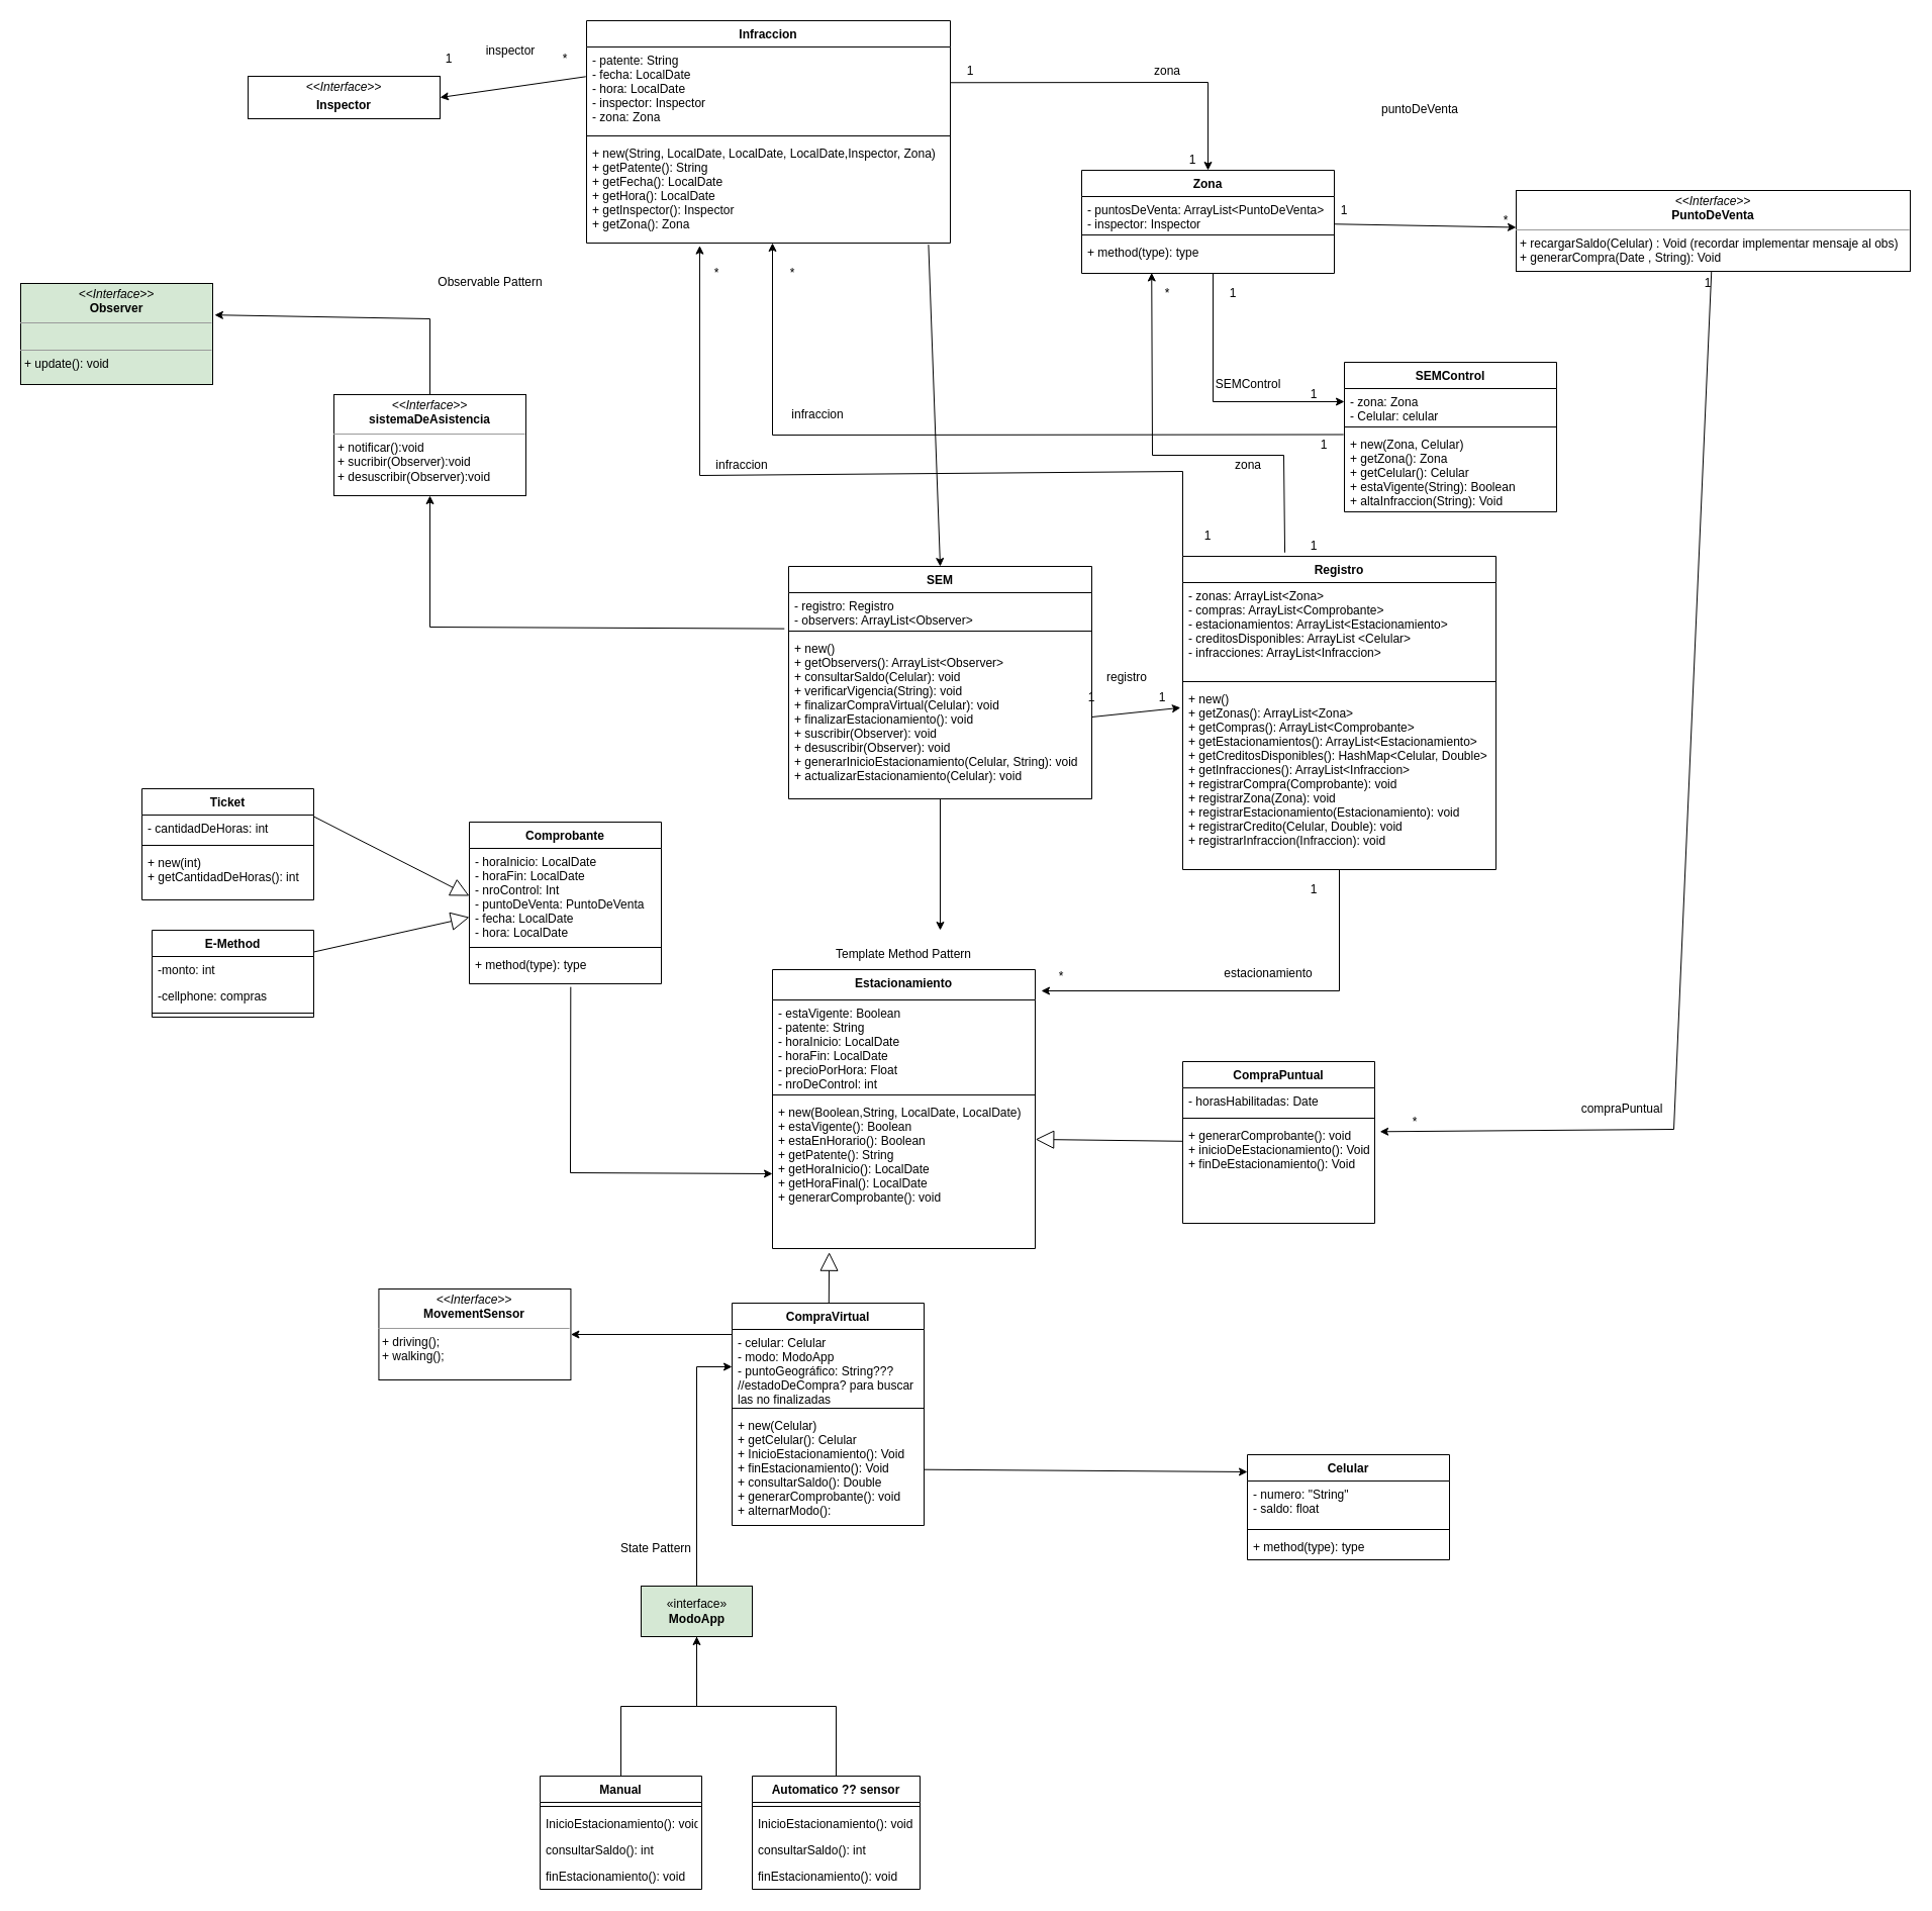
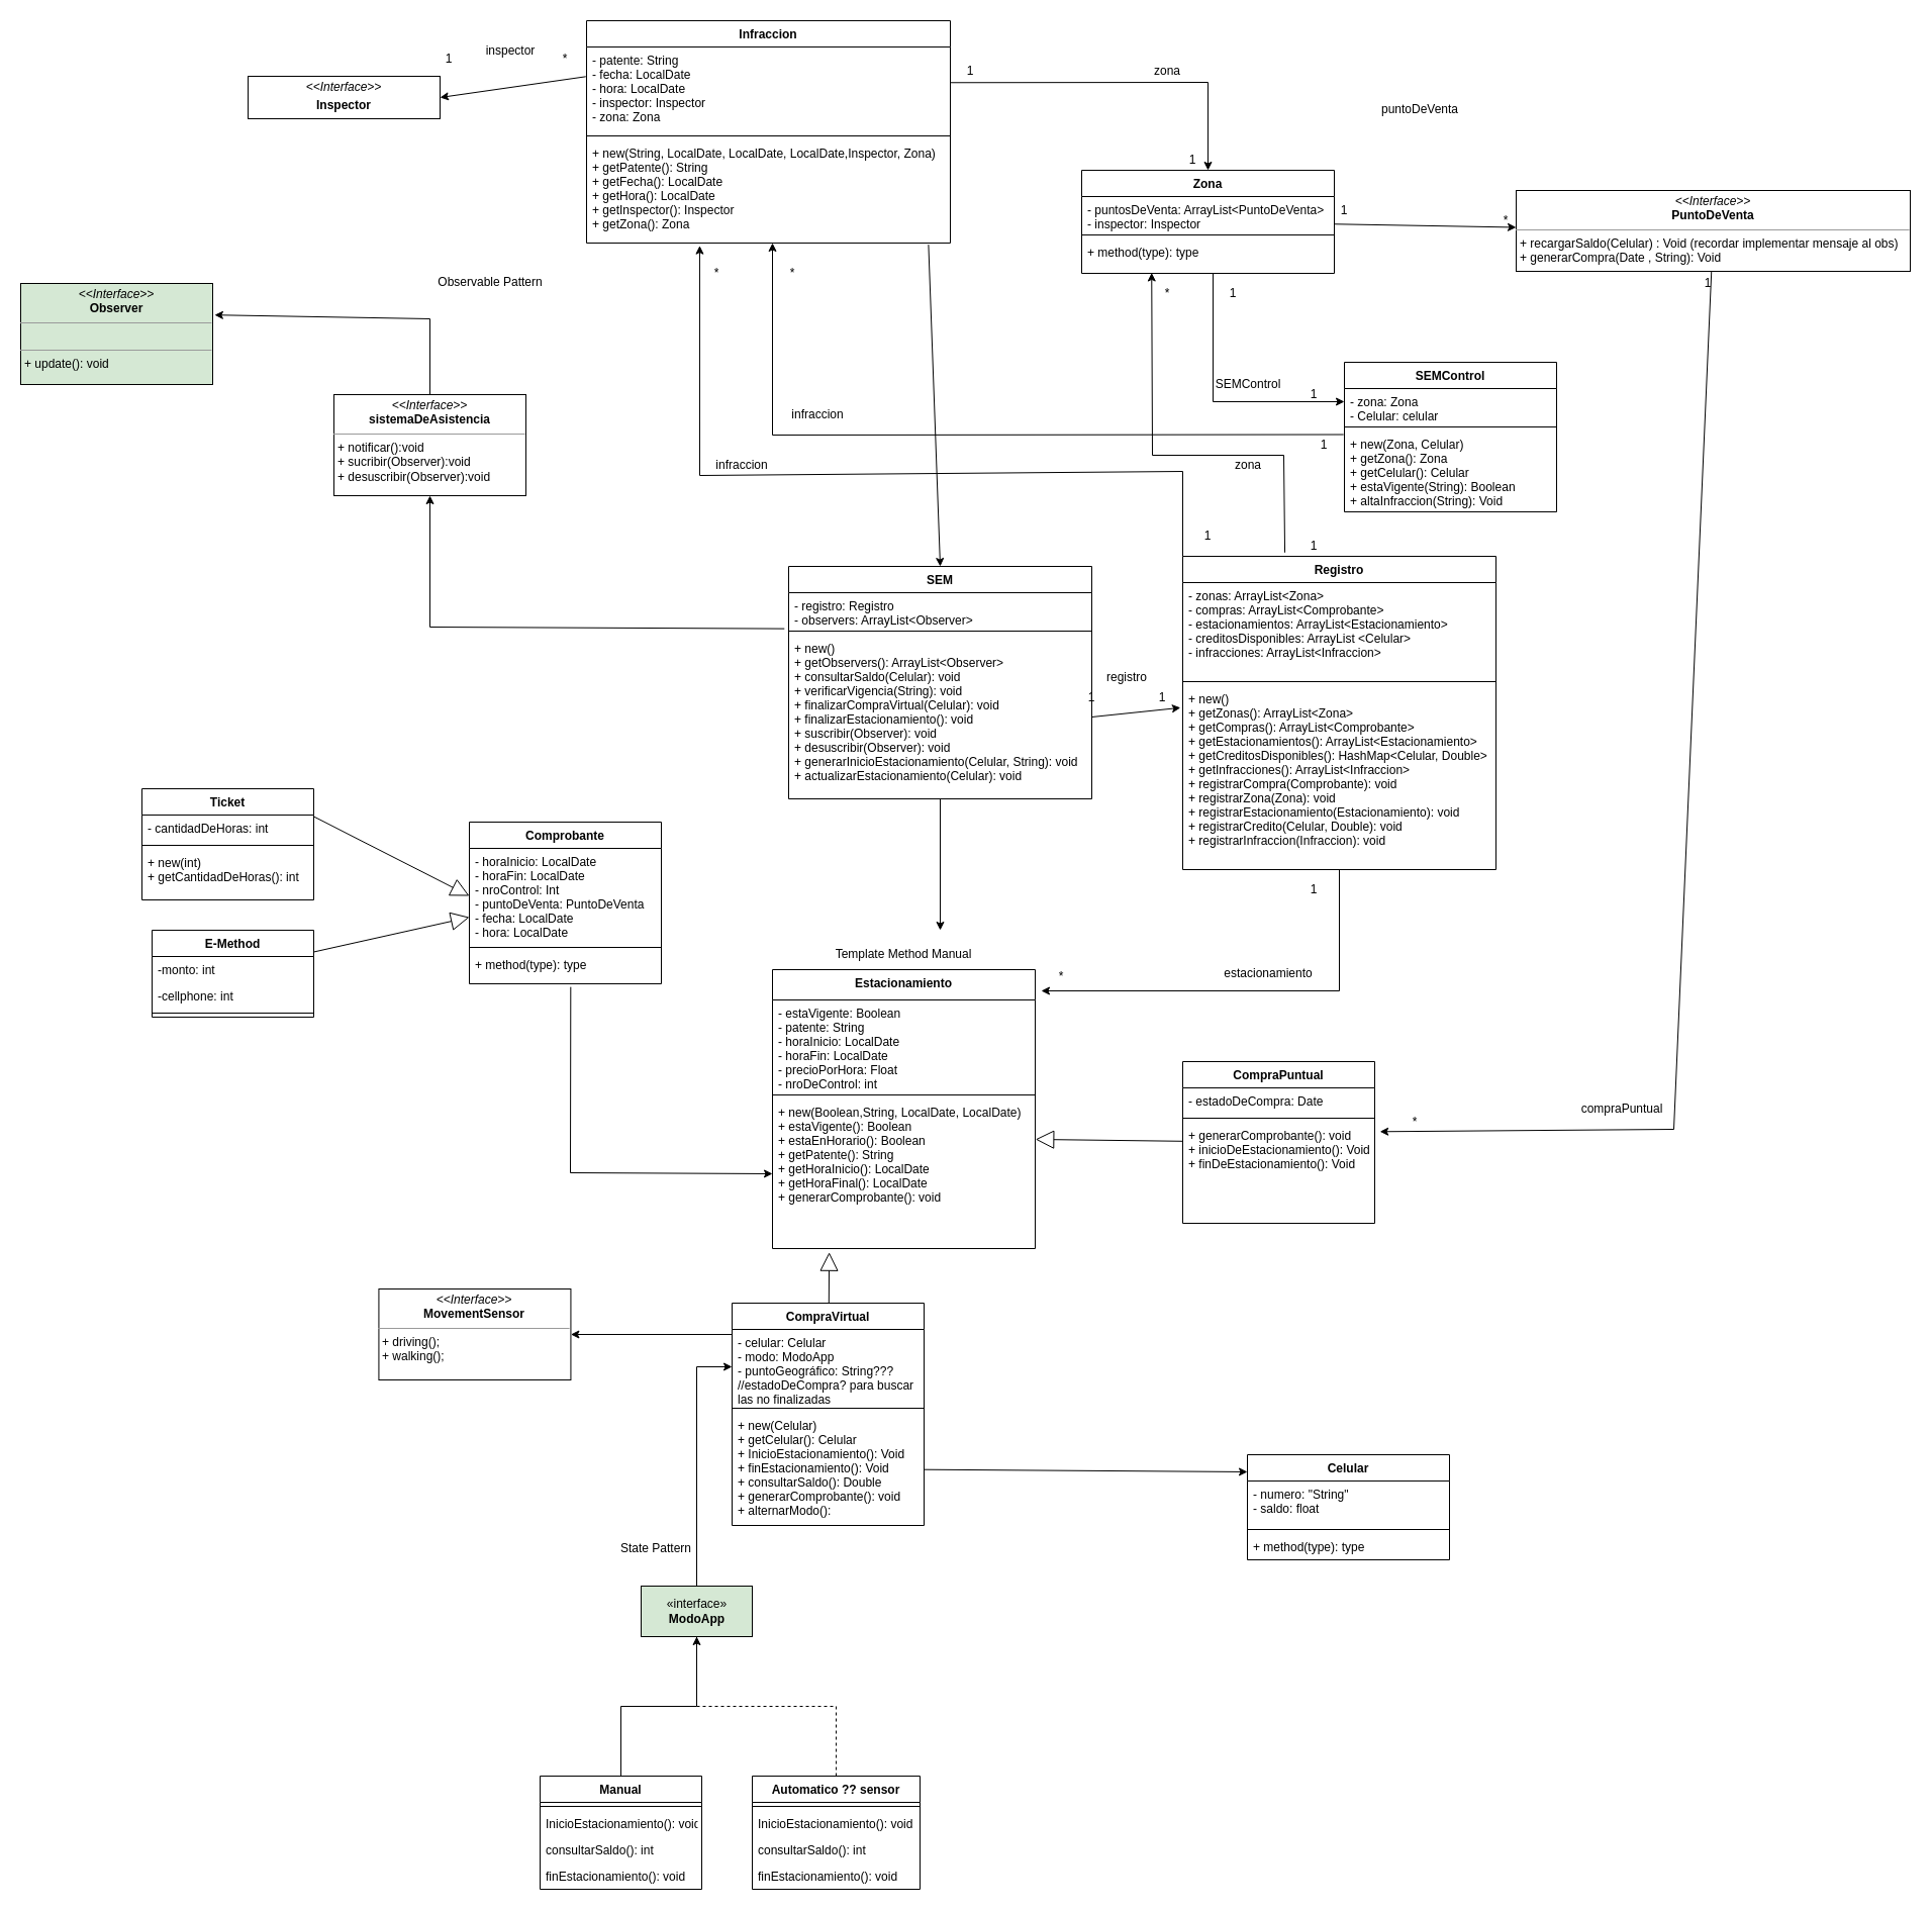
- <mxCell id="25" value="Template Method Pattern" style="text;align=center;fontStyle=0;verticalAlign=middle;spacingLeft=3;spacingRight=3;strokeColor=none;rotatable=0;points=[[0,0.5],[1,0.5]];portConstraint=eastwest;" parent="1" vertex="1"><mxGeometry x="819" y="930" width="150" height="26" as="geometry" /></mxCell>
+ <mxCell id="25" value="Template Method Manual" style="text;align=center;fontStyle=0;verticalAlign=middle;spacingLeft=3;spacingRight=3;strokeColor=none;rotatable=0;points=[[0,0.5],[1,0.5]];portConstraint=eastwest;" parent="1" vertex="1"><mxGeometry x="819" y="930" width="150" height="26" as="geometry" /></mxCell>
- <mxCell id="78" value="-cellphone: compras" style="text;strokeColor=none;fillColor=none;align=left;verticalAlign=top;spacingLeft=4;spacingRight=4;overflow=hidden;rotatable=0;points=[[0,0.5],[1,0.5]];portConstraint=eastwest;" parent="76" vertex="1"><mxGeometry y="52" width="160" height="26" as="geometry" /></mxCell>
+ <mxCell id="78" value="-cellphone: int" style="text;strokeColor=none;fillColor=none;align=left;verticalAlign=top;spacingLeft=4;spacingRight=4;overflow=hidden;rotatable=0;points=[[0,0.5],[1,0.5]];portConstraint=eastwest;" parent="76" vertex="1"><mxGeometry y="52" width="160" height="26" as="geometry" /></mxCell>
- <mxCell id="120" value="- horasHabilitadas: Date" style="text;strokeColor=none;fillColor=none;align=left;verticalAlign=top;spacingLeft=4;spacingRight=4;overflow=hidden;rotatable=0;points=[[0,0.5],[1,0.5]];portConstraint=eastwest;" parent="119" vertex="1"><mxGeometry y="26" width="190" height="26" as="geometry" /></mxCell>
+ <mxCell id="120" value="- estadoDeCompra: Date" style="text;strokeColor=none;fillColor=none;align=left;verticalAlign=top;spacingLeft=4;spacingRight=4;overflow=hidden;rotatable=0;points=[[0,0.5],[1,0.5]];portConstraint=eastwest;" parent="119" vertex="1"><mxGeometry y="26" width="190" height="26" as="geometry" /></mxCell>
- <mxCell id="7" style="edgeStyle=orthogonalEdgeStyle;rounded=0;orthogonalLoop=1;jettySize=auto;html=1;entryX=0.5;entryY=1;entryDx=0;entryDy=0;endArrow=classic;endFill=1;" parent="1" source="55" target="8" edge="1"><mxGeometry relative="1" as="geometry" /></mxCell>
+ <mxCell id="7" style="edgeStyle=orthogonalEdgeStyle;rounded=0;orthogonalLoop=1;jettySize=auto;html=1;entryX=0.5;entryY=1;entryDx=0;entryDy=0;endArrow=classic;endFill=1;dashed=1;" parent="1" source="55" target="8" edge="1"><mxGeometry relative="1" as="geometry" /></mxCell>
